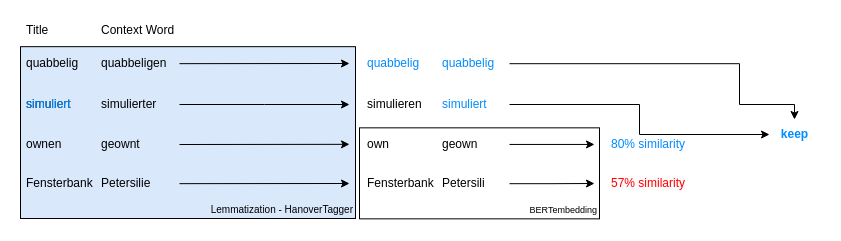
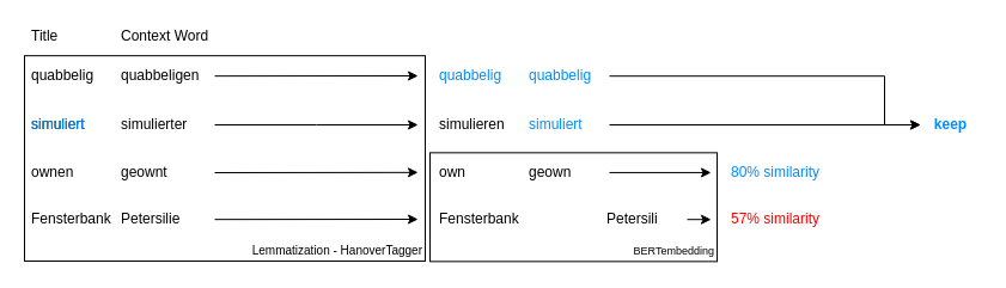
- <mxCell id="2" value="&lt;div&gt;&lt;span style=&quot;font-size: x-small; background-color: initial;&quot;&gt;Lemmatization - HanoverTagger&lt;/span&gt;&lt;br&gt;&lt;/div&gt;" style="whiteSpace=wrap;html=1;align=right;verticalAlign=bottom;fillColor=#dae8fc;" parent="1" vertex="1"><mxGeometry x="20" y="46.17" width="335" height="171.83" as="geometry" /></mxCell>
+ <mxCell id="2" value="&lt;div&gt;&lt;span style=&quot;font-size: x-small; background-color: initial;&quot;&gt;Lemmatization - HanoverTagger&lt;/span&gt;&lt;br&gt;&lt;/div&gt;" style="whiteSpace=wrap;html=1;align=right;verticalAlign=bottom;" parent="1" vertex="1"><mxGeometry x="20" y="46.17" width="335" height="171.83" as="geometry" /></mxCell>
- <mxCell id="11" value="keep" style="text;html=1;align=center;verticalAlign=middle;resizable=0;points=[];autosize=1;strokeColor=none;fillColor=none;fontColor=#008CFF;fontStyle=1" parent="1" vertex="1"><mxGeometry x="769" y="119" width="50" height="30" as="geometry" /></mxCell>
+ <mxCell id="11" value="keep" style="text;html=1;align=center;verticalAlign=middle;resizable=0;points=[];autosize=1;strokeColor=none;fillColor=none;fontColor=#008CFF;fontStyle=1" parent="1" vertex="1"><mxGeometry x="769" y="89" width="50" height="30" as="geometry" /></mxCell>
- <mxCell id="34" value="Petersili" style="text;whiteSpace=wrap;fontColor=#000000;verticalAlign=middle;" parent="1" vertex="1"><mxGeometry x="440" y="168.17" width="69" height="30" as="geometry" /></mxCell>
+ <mxCell id="34" value="Petersili" style="text;whiteSpace=wrap;fontColor=#000000;verticalAlign=middle;" parent="1" vertex="1"><mxGeometry x="505" y="168.17" width="69" height="30" as="geometry" /></mxCell>
